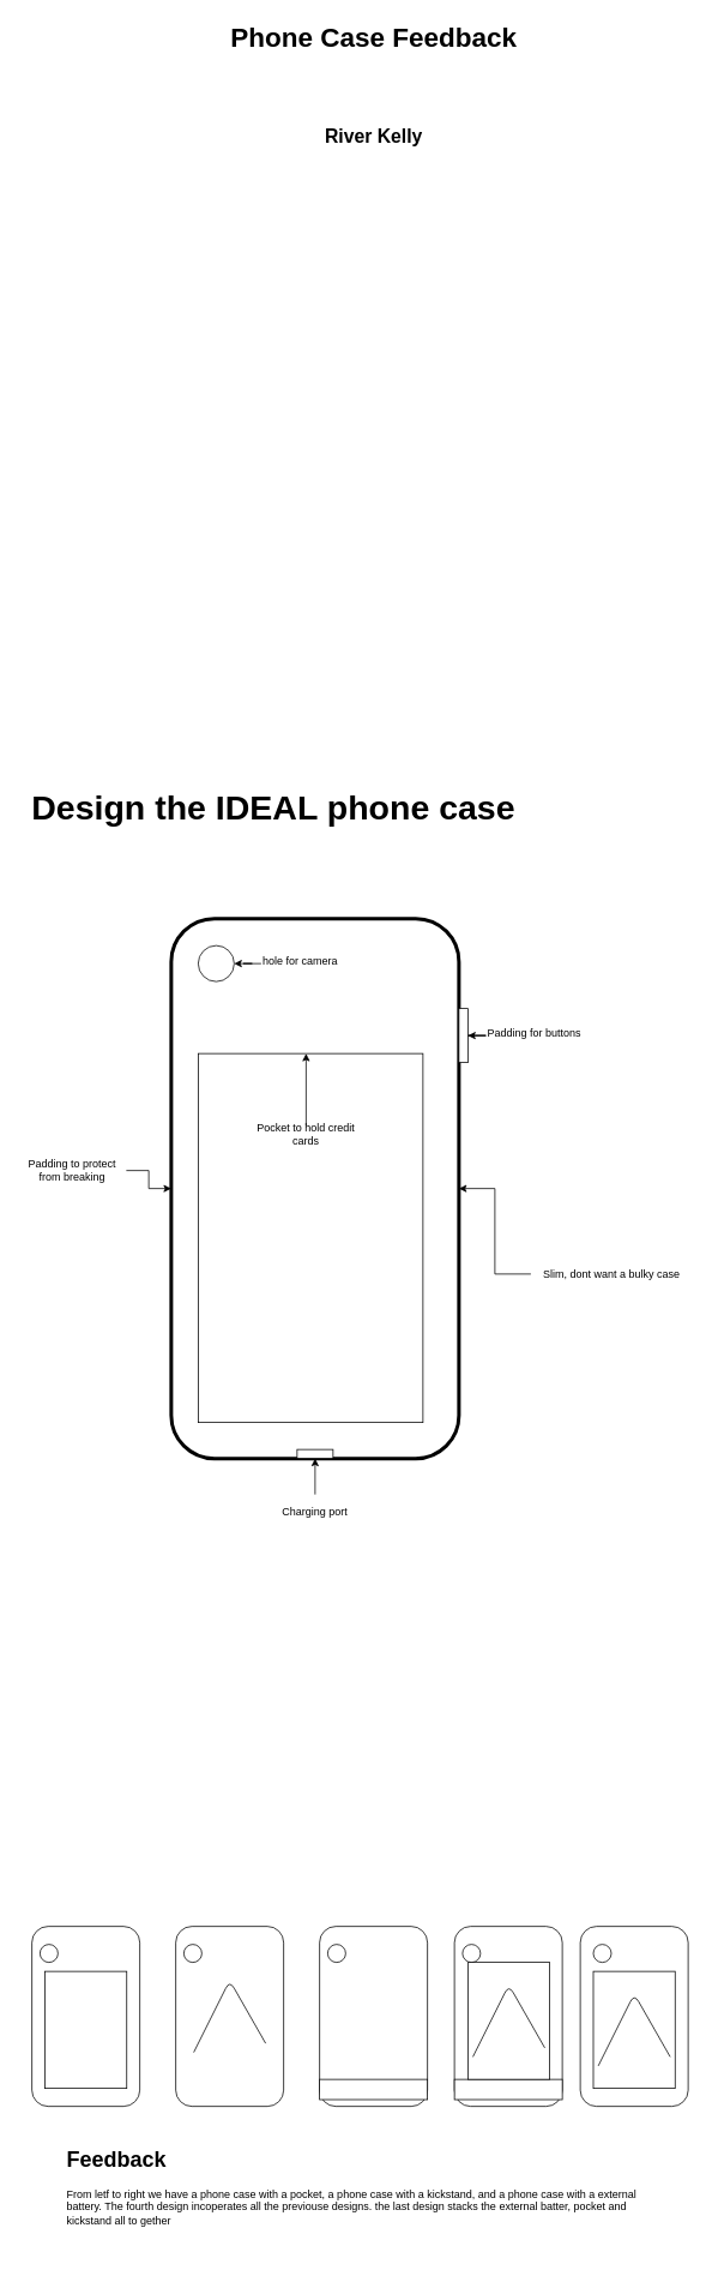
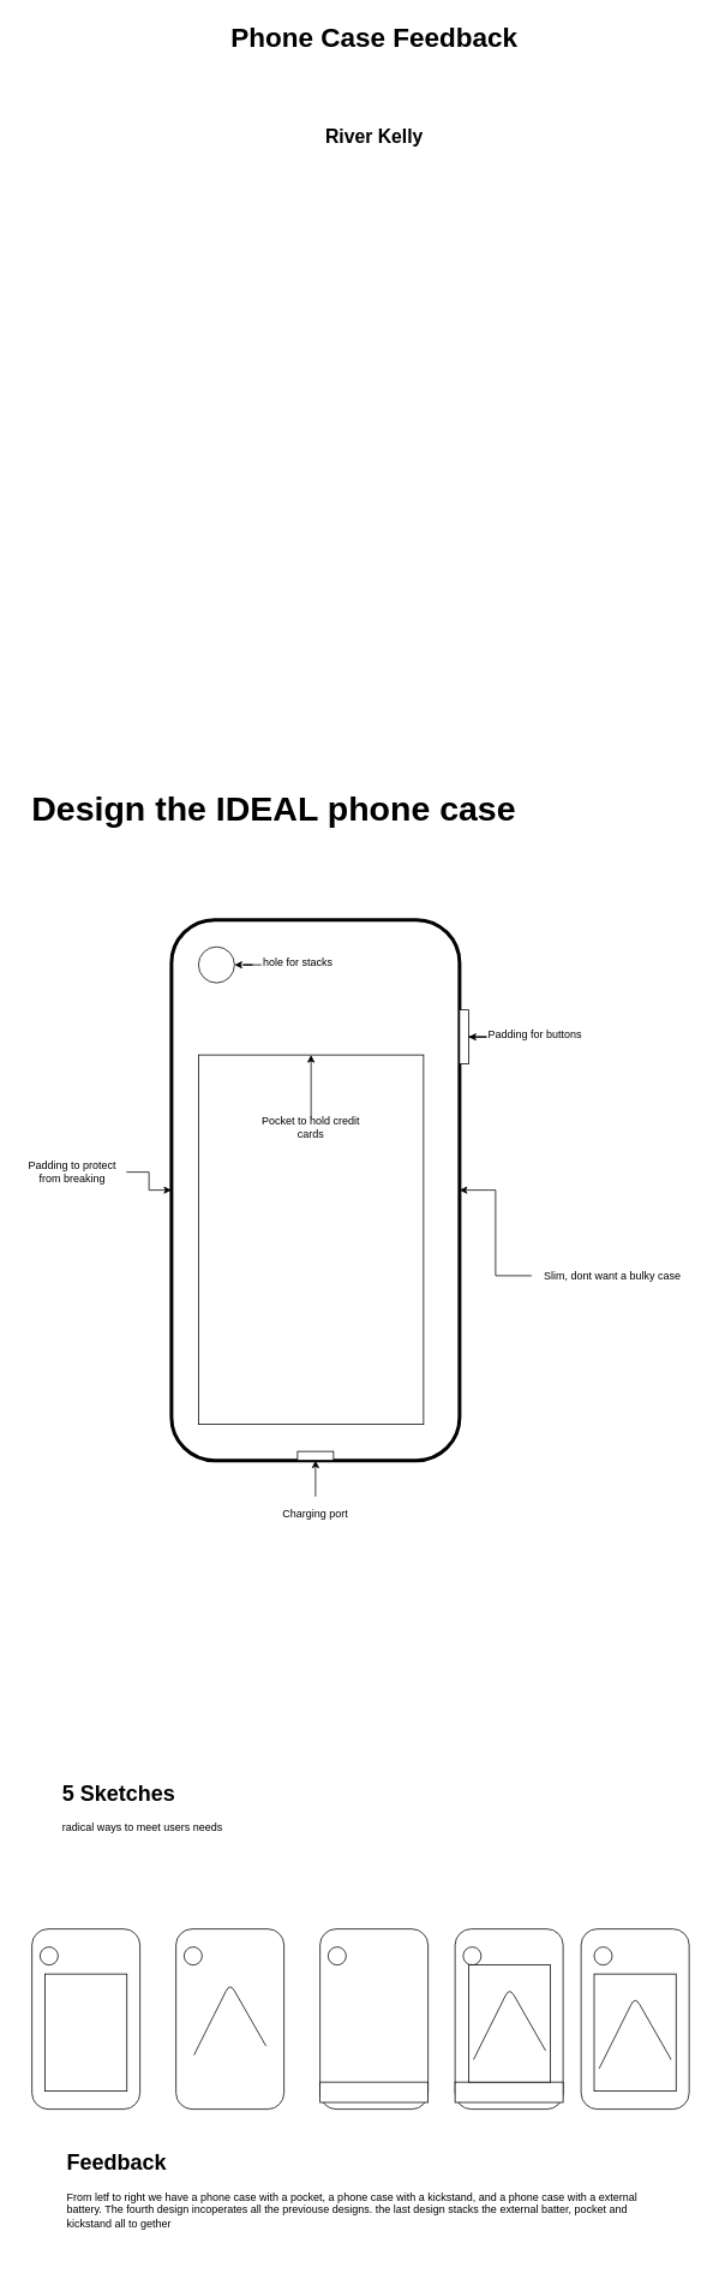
- <mxCell id="8" value="&lt;font style=&quot;font-size: 12px&quot;&gt;hole for camera&lt;/font&gt;" style="text;html=1;strokeColor=none;fillColor=none;align=left;verticalAlign=bottom;whiteSpace=wrap;rounded=0;fontSize=38;" parent="1" vertex="1"><mxGeometry x="290" y="1055" width="130" height="30" as="geometry" /></mxCell>
+ <mxCell id="8" value="&lt;font style=&quot;font-size: 12px&quot;&gt;hole for stacks&lt;/font&gt;" style="text;html=1;strokeColor=none;fillColor=none;align=left;verticalAlign=bottom;whiteSpace=wrap;rounded=0;fontSize=38;" parent="1" vertex="1"><mxGeometry x="290" y="1055" width="130" height="30" as="geometry" /></mxCell>
- <mxCell id="16" value="Pocket to hold credit cards" style="text;html=1;strokeColor=none;fillColor=none;align=center;verticalAlign=middle;whiteSpace=wrap;rounded=0;fontSize=12;" parent="1" vertex="1"><mxGeometry x="280" y="1250" width="120" height="20" as="geometry" /></mxCell>
+ <mxCell id="16" value="Pocket to hold credit cards" style="text;html=1;strokeColor=none;fillColor=none;align=center;verticalAlign=middle;whiteSpace=wrap;rounded=0;fontSize=12;" parent="1" vertex="1"><mxGeometry x="285" y="1240" width="120" height="20" as="geometry" /></mxCell>
+ <mxCell id="22" value="&lt;h1&gt;5 Sketches&lt;/h1&gt;&lt;p&gt;radical ways to meet users needs&lt;/p&gt;" style="text;html=1;strokeColor=none;fillColor=none;spacing=5;spacingTop=-20;whiteSpace=wrap;overflow=hidden;rounded=0;" vertex="1" parent="1"><mxGeometry x="64" y="1970" width="591" height="80" as="geometry" /></mxCell>
